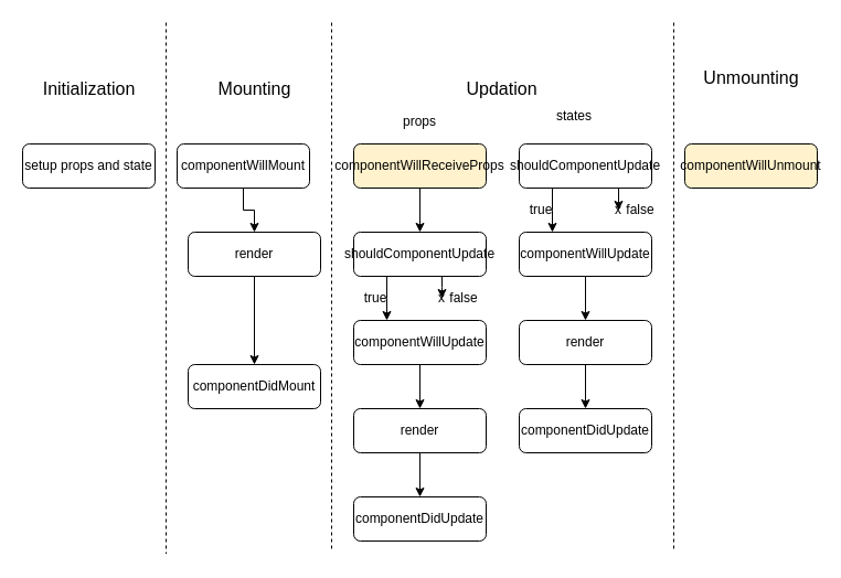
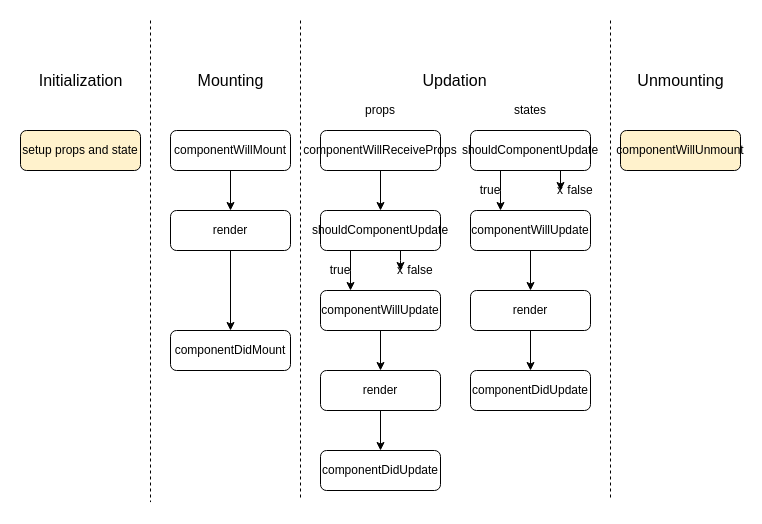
- <mxCell id="35" value="&lt;font style=&quot;font-size: 16px&quot;&gt;Unmounting&lt;/font&gt;" style="text;html=1;align=center;verticalAlign=middle;resizable=0;points=[];autosize=1;" parent="1" vertex="1"><mxGeometry x="630" y="60" width="100" height="20" as="geometry" /></mxCell>
+ <mxCell id="35" value="&lt;font style=&quot;font-size: 16px&quot;&gt;Unmounting&lt;/font&gt;" style="text;html=1;align=center;verticalAlign=middle;resizable=0;points=[];autosize=1;" parent="1" vertex="1"><mxGeometry x="630" y="70" width="100" height="20" as="geometry" /></mxCell>
- <mxCell id="38" value="states" style="text;html=1;strokeColor=none;fillColor=none;align=center;verticalAlign=middle;whiteSpace=wrap;rounded=0;" parent="1" vertex="1"><mxGeometry x="500" y="95" width="40" height="20" as="geometry" /></mxCell>
+ <mxCell id="38" value="states" style="text;html=1;strokeColor=none;fillColor=none;align=center;verticalAlign=middle;whiteSpace=wrap;rounded=0;" parent="1" vertex="1"><mxGeometry x="510" y="100" width="40" height="20" as="geometry" /></mxCell>
- <mxCell id="3" value="setup props and state" style="rounded=1;whiteSpace=wrap;html=1;" parent="1" vertex="1"><mxGeometry x="20" y="130" width="120" height="40" as="geometry" /></mxCell>
+ <mxCell id="3" value="setup props and state" style="rounded=1;whiteSpace=wrap;html=1;fillColor=#fff2cc;" parent="1" vertex="1"><mxGeometry x="20" y="130" width="120" height="40" as="geometry" /></mxCell>
- <mxCell id="6" value="componentWillMount" style="rounded=1;whiteSpace=wrap;html=1;" parent="1" vertex="1"><mxGeometry x="160" y="130" width="120" height="40" as="geometry" /></mxCell>
+ <mxCell id="6" value="componentWillMount" style="rounded=1;whiteSpace=wrap;html=1;" parent="1" vertex="1"><mxGeometry x="170" y="130" width="120" height="40" as="geometry" /></mxCell>
- <mxCell id="12" value="&lt;font style=&quot;font-size: 12px&quot;&gt;componentWillReceiveProps&lt;/font&gt;" style="rounded=1;whiteSpace=wrap;html=1;fillColor=#fff2cc;" parent="1" vertex="1"><mxGeometry x="320" y="130" width="120" height="40" as="geometry" /></mxCell>
+ <mxCell id="12" value="&lt;font style=&quot;font-size: 12px&quot;&gt;componentWillReceiveProps&lt;/font&gt;" style="rounded=1;whiteSpace=wrap;html=1;" parent="1" vertex="1"><mxGeometry x="320" y="130" width="120" height="40" as="geometry" /></mxCell>
